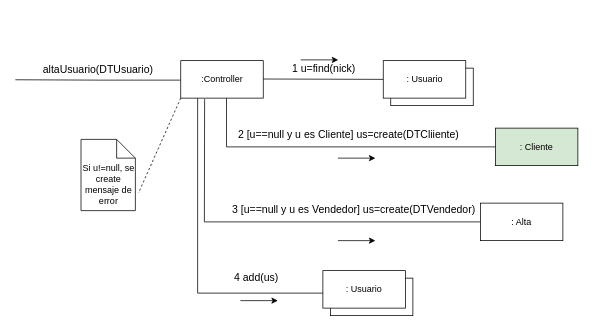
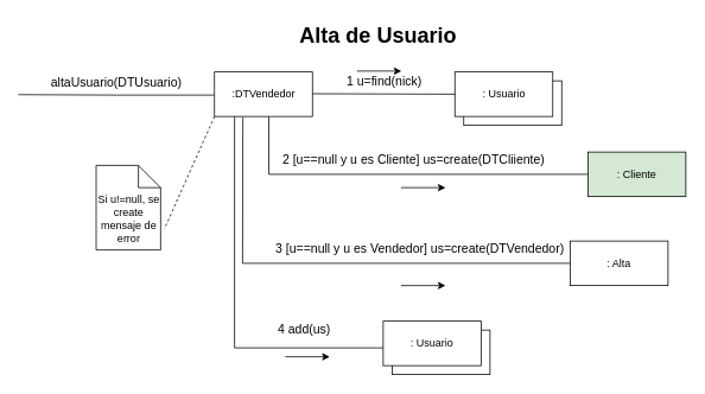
+ <mxCell id="21" value="&lt;font style=&quot;font-size: 24px;&quot;&gt;&lt;b&gt;Alta de Usuario&lt;/b&gt;&lt;/font&gt;" style="text;html=1;align=center;verticalAlign=middle;resizable=0;points=[];autosize=1;strokeColor=none;fillColor=none;" vertex="1" parent="1"><mxGeometry x="324" y="20" width="200" height="40" as="geometry" /></mxCell>
- <mxCell id="2" value=":Controller" style="html=1;whiteSpace=wrap;" vertex="1" parent="1"><mxGeometry x="240.5" y="80" width="110" height="50" as="geometry" /></mxCell>
+ <mxCell id="2" value=":DTVendedor" style="html=1;whiteSpace=wrap;" vertex="1" parent="1"><mxGeometry x="240.5" y="80" width="110" height="50" as="geometry" /></mxCell>
